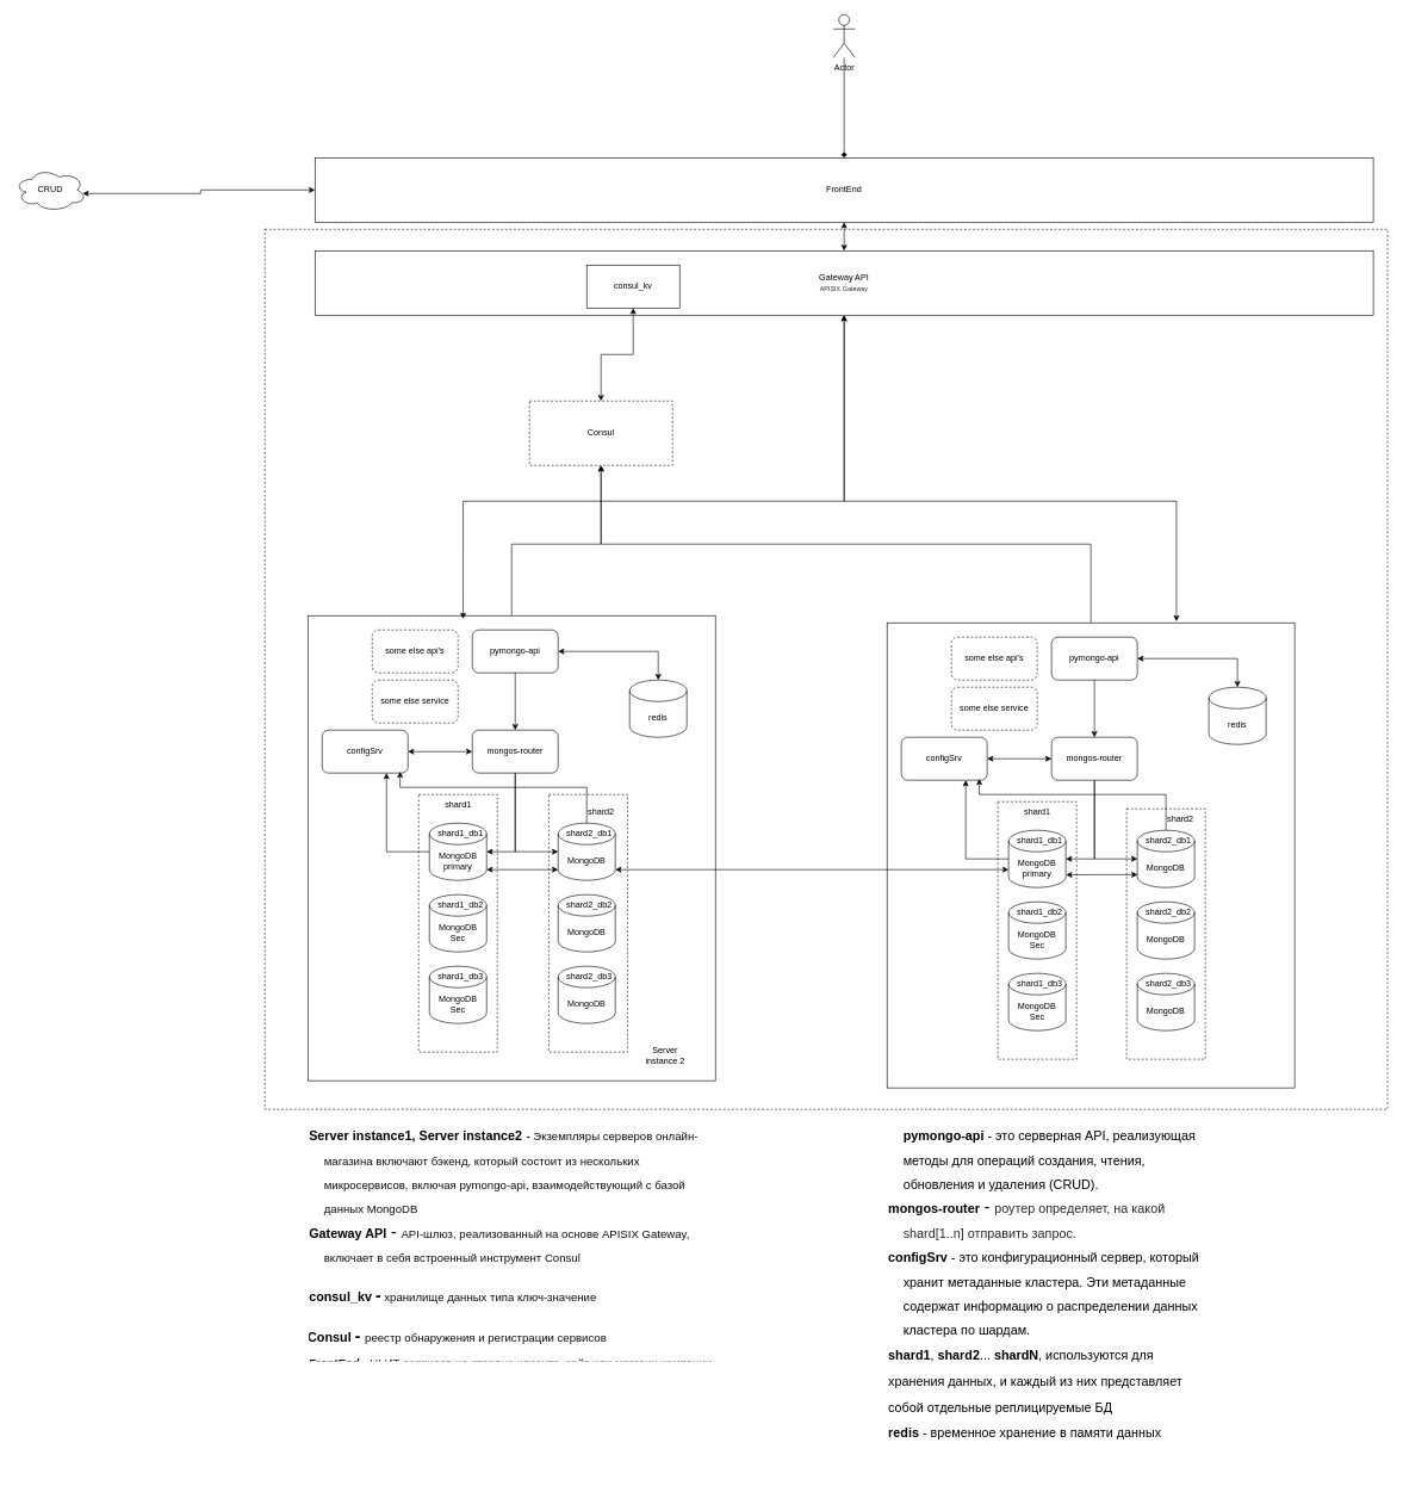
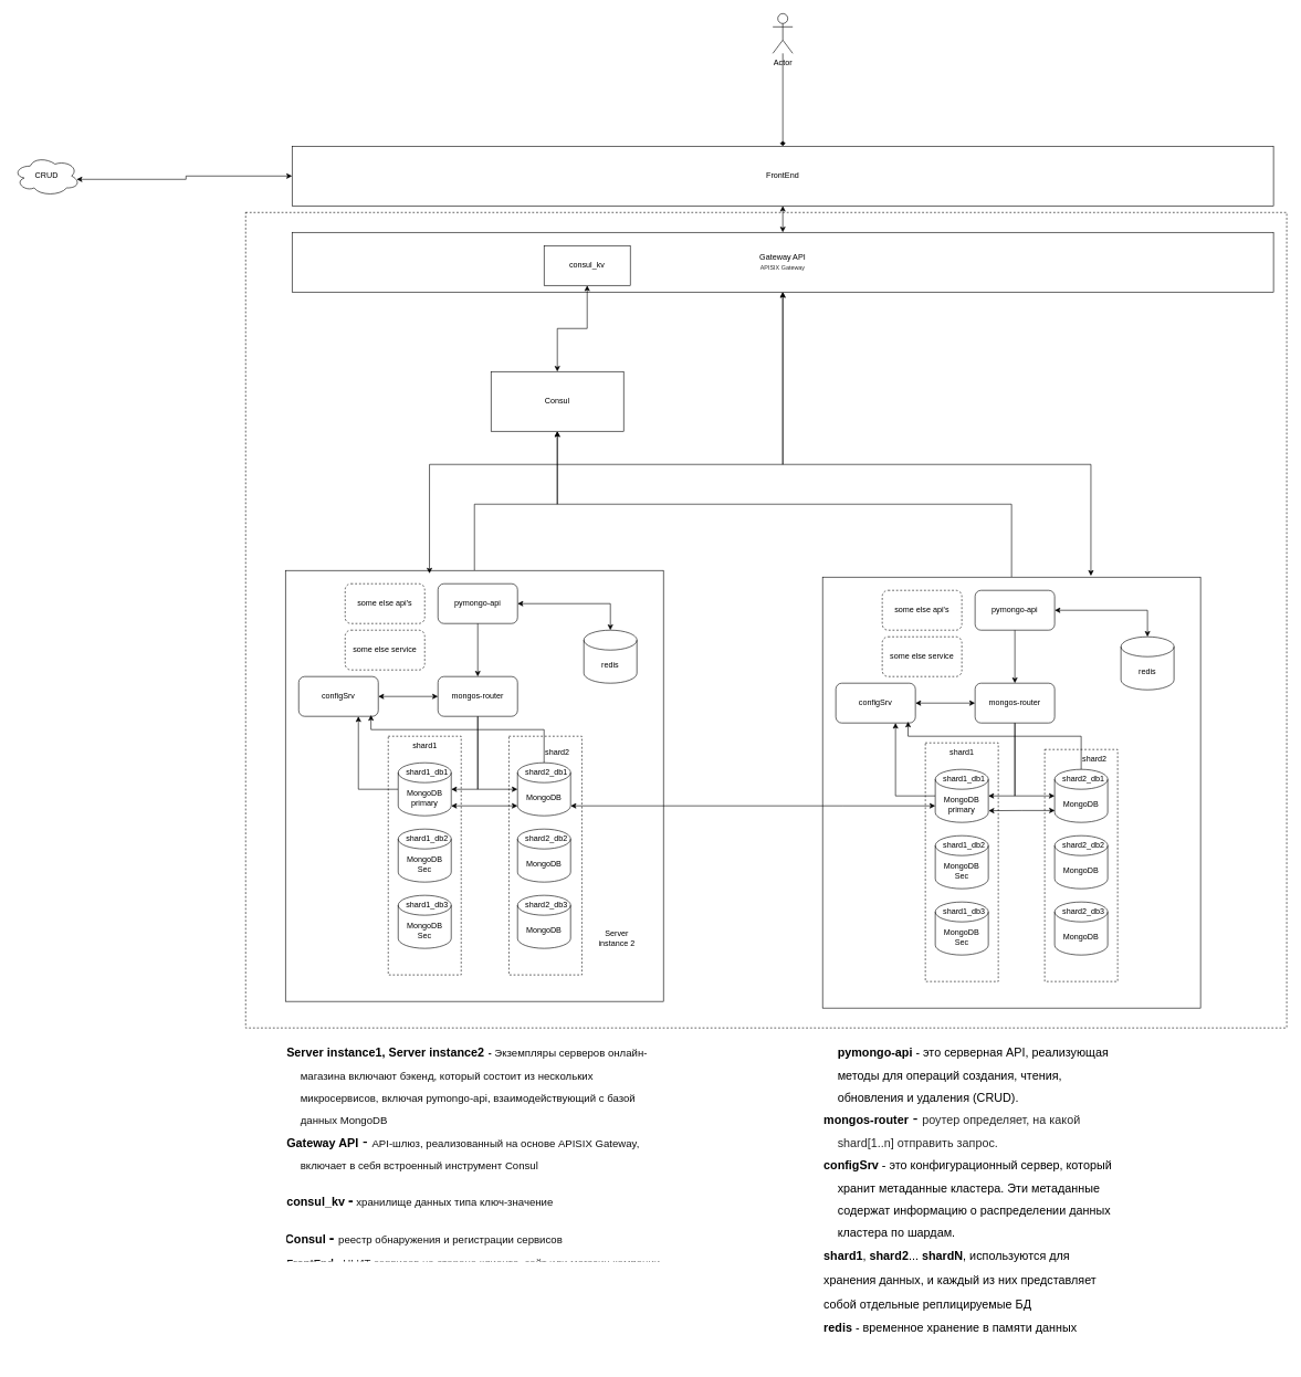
- <mxCell id="69" value="Consul" style="rounded=0;whiteSpace=wrap;html=1;dashed=1;" vertex="1" parent="1"><mxGeometry x="740" y="560" width="200" height="90" as="geometry" /></mxCell>
+ <mxCell id="69" value="Consul" style="rounded=0;whiteSpace=wrap;html=1;" vertex="1" parent="1"><mxGeometry x="740" y="560" width="200" height="90" as="geometry" /></mxCell>
- <mxCell id="65" value="Server instance 2" style="text;html=1;align=center;verticalAlign=middle;whiteSpace=wrap;rounded=0;" vertex="1" parent="1"><mxGeometry x="900" y="1460" width="60" height="30" as="geometry" /></mxCell>
+ <mxCell id="65" value="Server instance 2" style="text;html=1;align=center;verticalAlign=middle;whiteSpace=wrap;rounded=0;" vertex="1" parent="1"><mxGeometry x="900" y="1400" width="60" height="30" as="geometry" /></mxCell>
